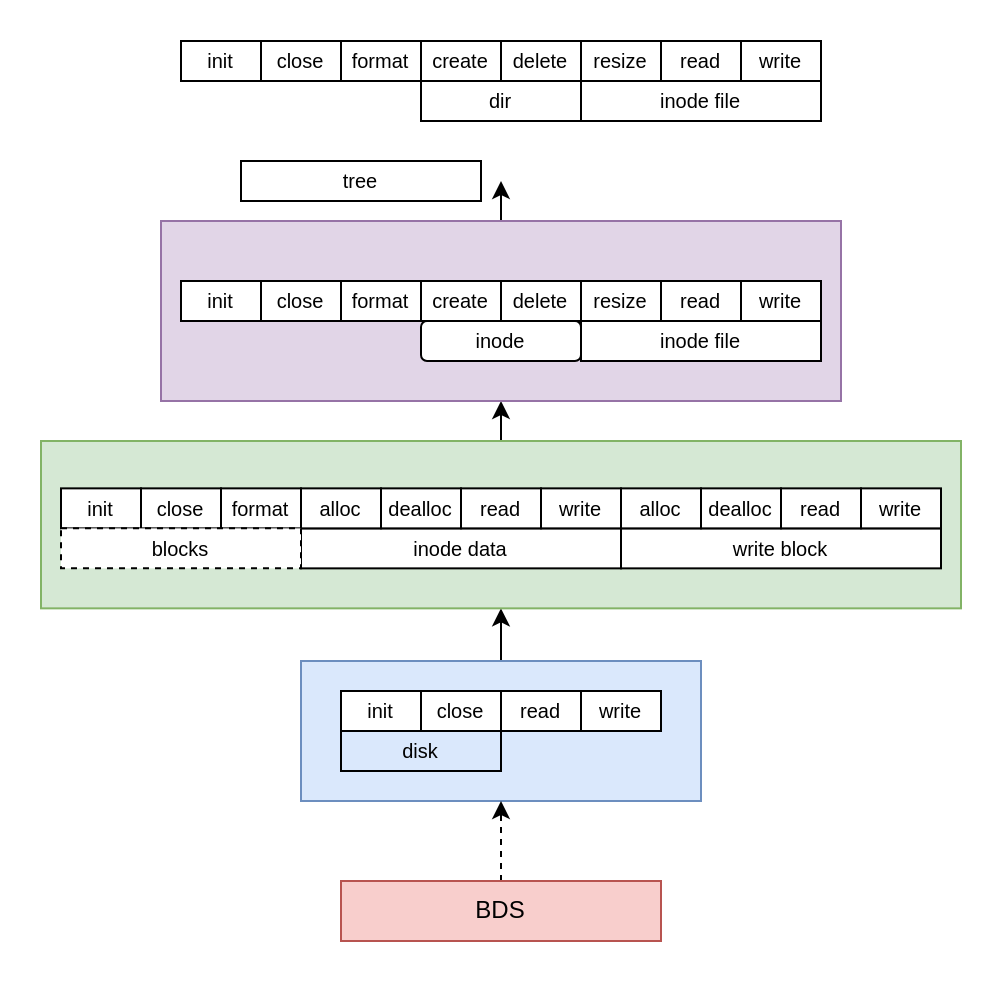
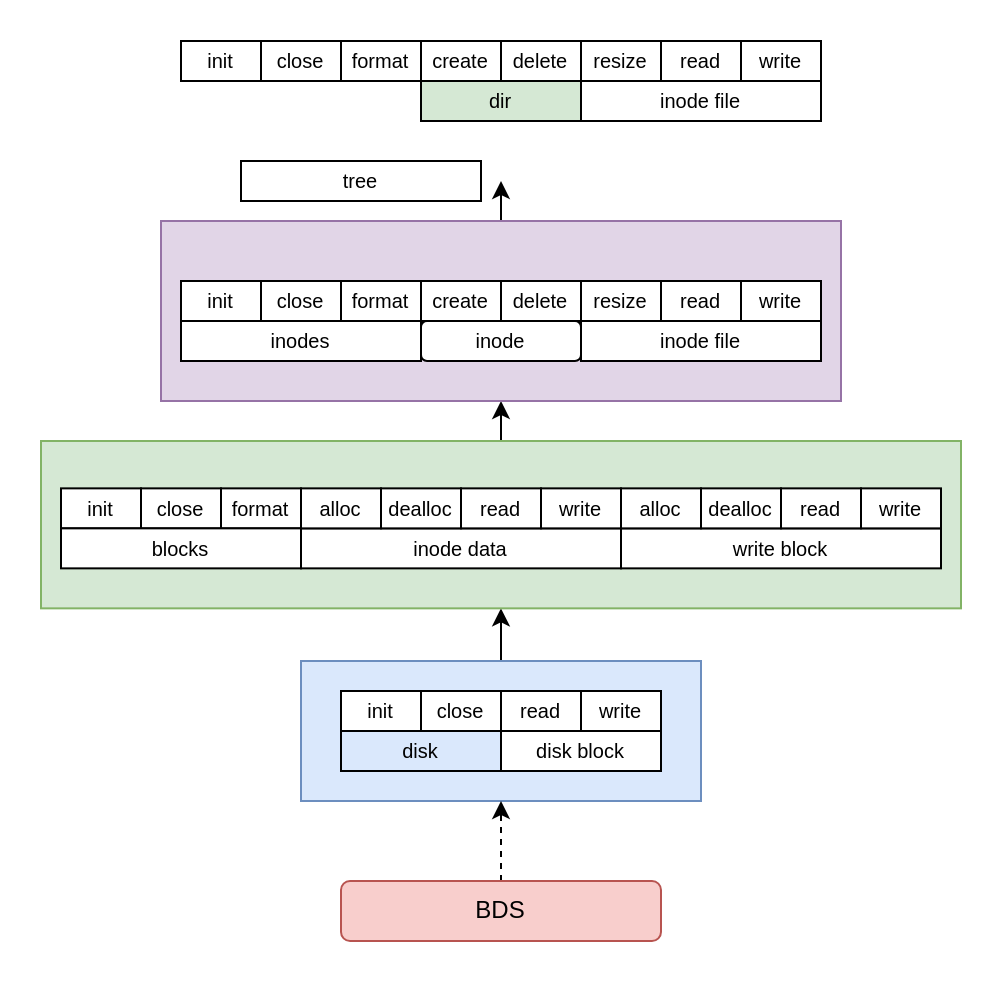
- <mxCell id="48" value="dir" style="rounded=0;whiteSpace=wrap;html=1;fontSize=10;" vertex="1" parent="1"><mxGeometry x="210" y="40" width="80" height="20" as="geometry" /></mxCell>
+ <mxCell id="48" value="dir" style="rounded=0;whiteSpace=wrap;html=1;fontSize=10;fillColor=#d5e8d4;" vertex="1" parent="1"><mxGeometry x="210" y="40" width="80" height="20" as="geometry" /></mxCell>
+ <mxCell id="40" value="inodes" style="rounded=0;whiteSpace=wrap;html=1;fontSize=10;" vertex="1" parent="1"><mxGeometry x="90" y="160" width="120" height="20" as="geometry" /></mxCell>
- <mxCell id="39" value="blocks" style="rounded=0;whiteSpace=wrap;html=1;fontSize=10;dashed=1;" vertex="1" parent="1"><mxGeometry x="30" y="263.68" width="120" height="20" as="geometry" /></mxCell>
+ <mxCell id="39" value="blocks" style="rounded=0;whiteSpace=wrap;html=1;fontSize=10;" vertex="1" parent="1"><mxGeometry x="30" y="263.68" width="120" height="20" as="geometry" /></mxCell>
+ <mxCell id="37" value="disk block" style="rounded=0;whiteSpace=wrap;html=1;fontSize=10;" vertex="1" parent="1"><mxGeometry x="250" y="365" width="80" height="20" as="geometry" /></mxCell>
- <mxCell id="7" value="BDS" style="rounded=0;whiteSpace=wrap;html=1;fillColor=#f8cecc;strokeColor=#b85450;" vertex="1" parent="1"><mxGeometry x="170" y="440" width="160" height="30" as="geometry" /></mxCell>
+ <mxCell id="7" value="BDS" style="whiteSpace=wrap;html=1;fillColor=#f8cecc;strokeColor=#b85450;rounded=1;" vertex="1" parent="1"><mxGeometry x="170" y="440" width="160" height="30" as="geometry" /></mxCell>
